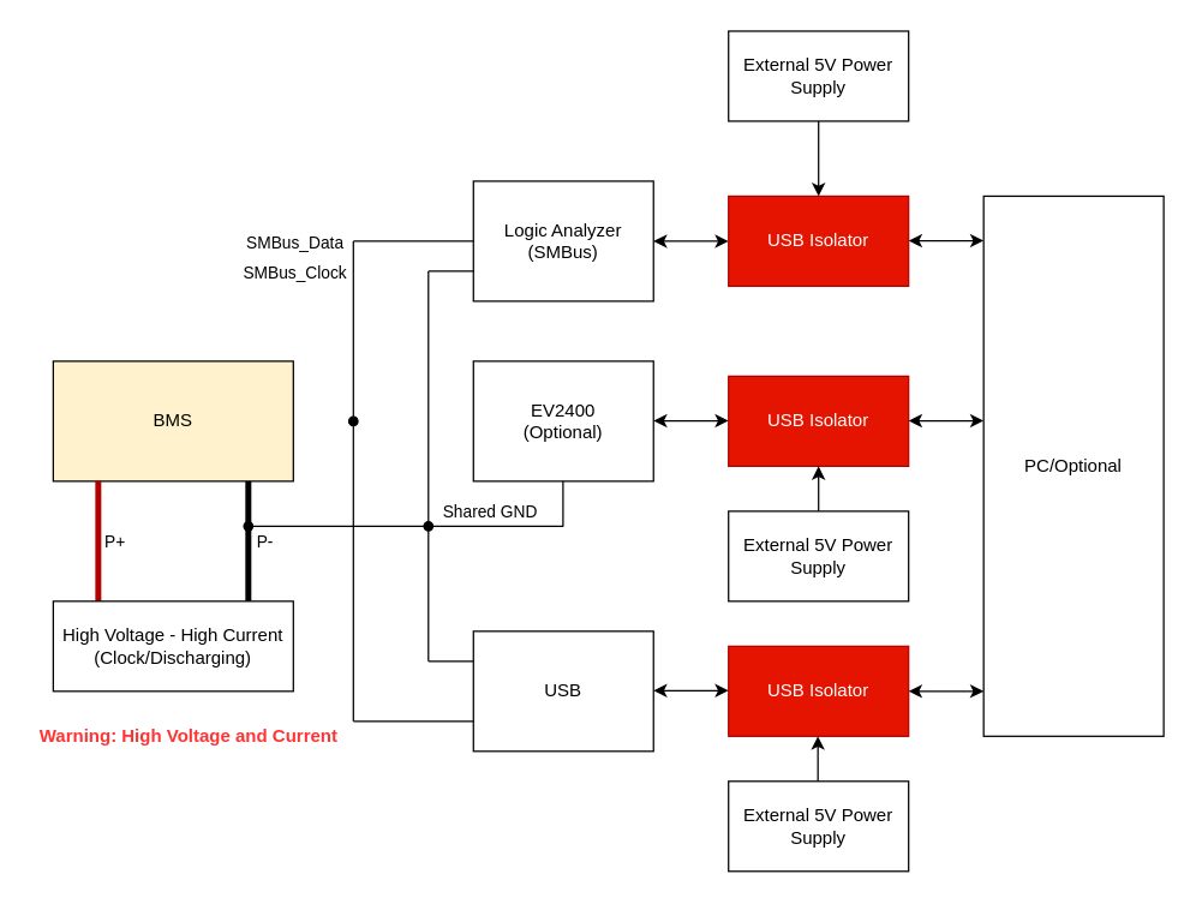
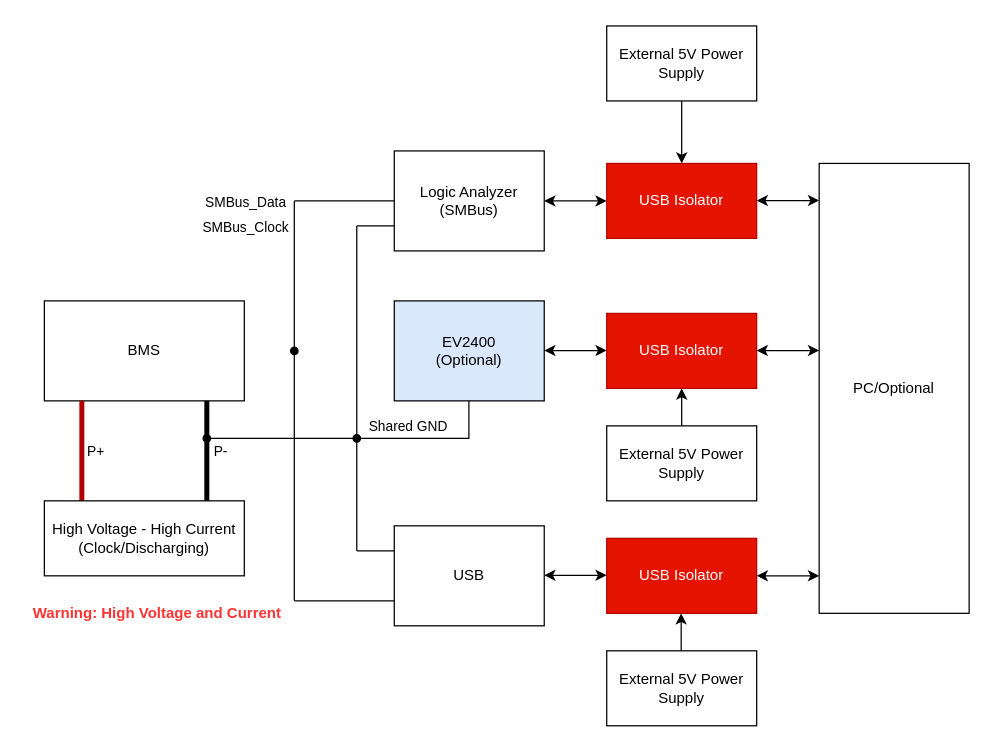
- <mxCell id="2" value="BMS" style="rounded=0;whiteSpace=wrap;html=1;fillColor=#fff2cc;" vertex="1" parent="1"><mxGeometry x="35" y="240" width="160" height="80" as="geometry" /></mxCell>
+ <mxCell id="2" value="BMS" style="rounded=0;whiteSpace=wrap;html=1;" vertex="1" parent="1"><mxGeometry x="35" y="240" width="160" height="80" as="geometry" /></mxCell>
- <mxCell id="3" value="EV2400&lt;br&gt;(Optional)" style="rounded=0;whiteSpace=wrap;html=1;" vertex="1" parent="1"><mxGeometry x="315" y="240" width="120" height="80" as="geometry" /></mxCell>
+ <mxCell id="3" value="EV2400&lt;br&gt;(Optional)" style="rounded=0;whiteSpace=wrap;html=1;fillColor=#dae8fc;" vertex="1" parent="1"><mxGeometry x="315" y="240" width="120" height="80" as="geometry" /></mxCell>
